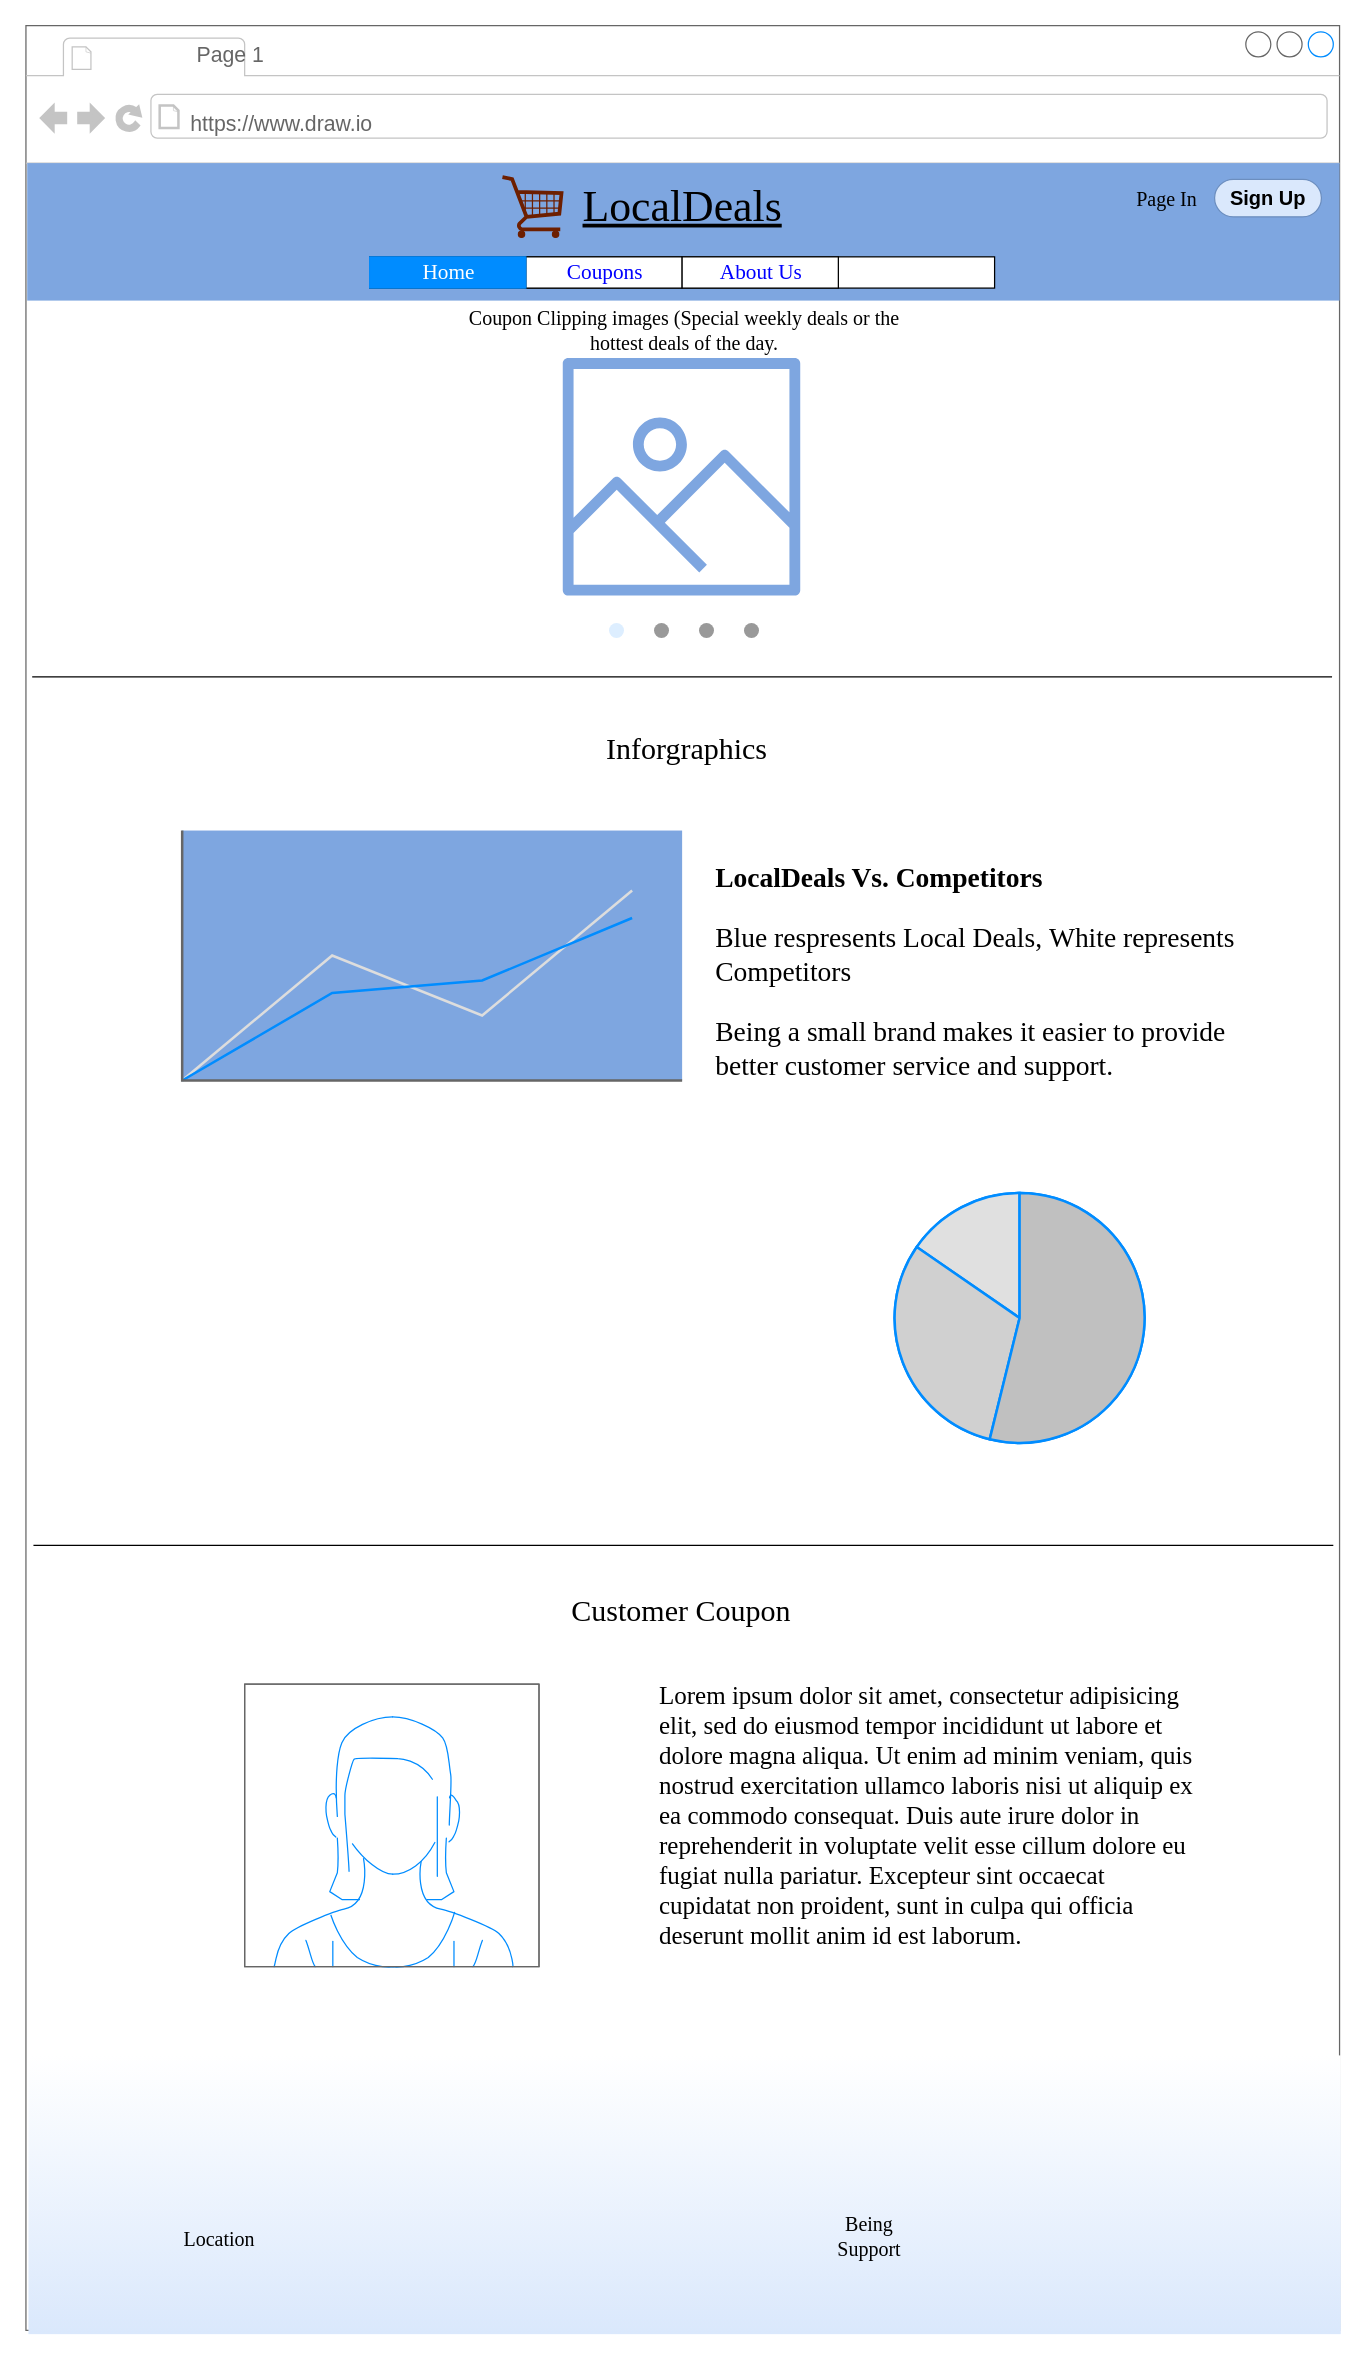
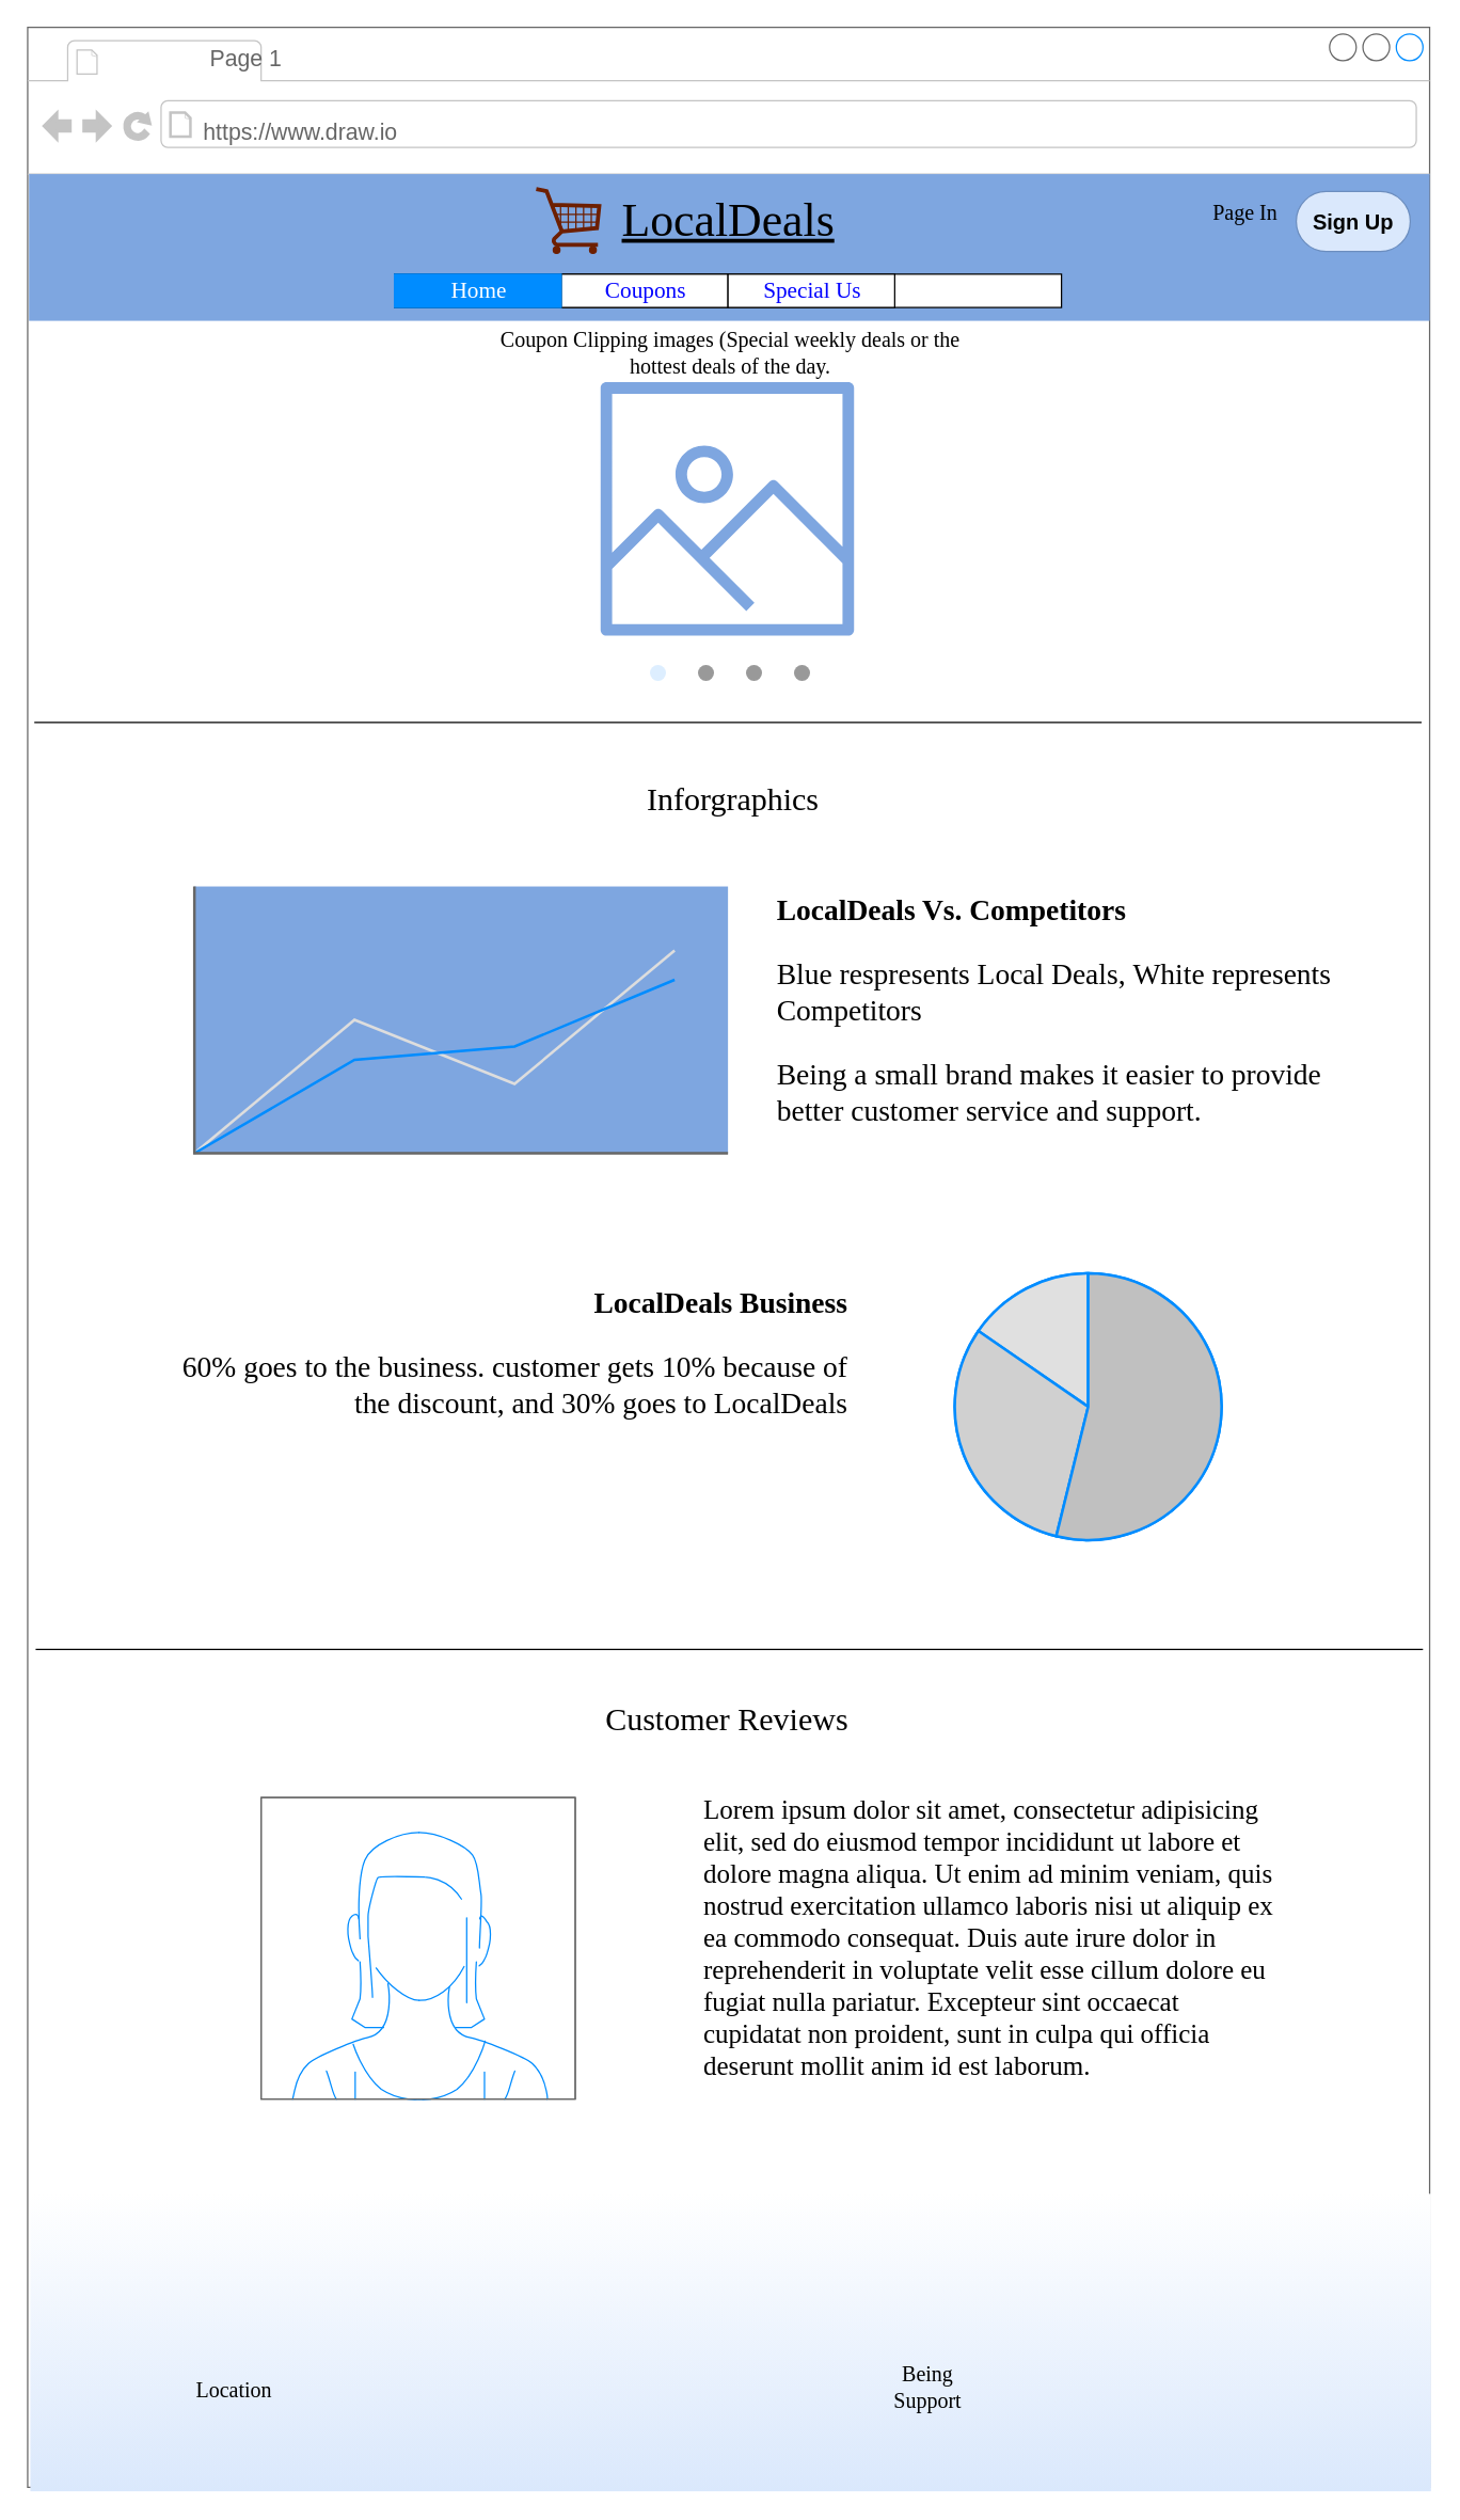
- <mxCell id="6" value="Sign Up" style="rounded=1;html=1;shadow=0;dashed=0;whiteSpace=wrap;fontSize=16;fillColor=#dae8fc;align=center;strokeColor=#6c8ebf;fontStyle=1;arcSize=50;" vertex="1" parent="2"><mxGeometry x="951" y="123" width="85.5" height="30" as="geometry" /></mxCell>
+ <mxCell id="6" value="Sign Up" style="rounded=1;html=1;shadow=0;dashed=0;whiteSpace=wrap;fontSize=16;fillColor=#dae8fc;align=center;strokeColor=#6c8ebf;fontStyle=1;arcSize=50;" vertex="1" parent="2"><mxGeometry x="951" y="123" width="85.5" height="45" as="geometry" /></mxCell>
- <mxCell id="12" value="About Us" style="strokeColor=inherit;fillColor=inherit;gradientColor=inherit;strokeWidth=1;shadow=0;dashed=0;align=center;html=1;shape=mxgraph.mockup.text.rrect;rSize=0;fontSize=17;fontColor=#0000ff;labelBackgroundColor=none;labelBorderColor=none;fontFamily=Tahoma;" vertex="1" parent="10"><mxGeometry x="250" width="125" height="25" as="geometry" /></mxCell>
+ <mxCell id="12" value="Special Us" style="strokeColor=inherit;fillColor=inherit;gradientColor=inherit;strokeWidth=1;shadow=0;dashed=0;align=center;html=1;shape=mxgraph.mockup.text.rrect;rSize=0;fontSize=17;fontColor=#0000ff;labelBackgroundColor=none;labelBorderColor=none;fontFamily=Tahoma;" vertex="1" parent="10"><mxGeometry x="250" width="125" height="25" as="geometry" /></mxCell>
- <mxCell id="21" value="&lt;p style=&quot;line-height: 0.3;&quot;&gt;&lt;/p&gt;&lt;h1 style=&quot;font-size: 22px;&quot;&gt;&lt;font style=&quot;font-size: 22px;&quot;&gt;LocalDeals Vs. Competitors&lt;/font&gt;&lt;/h1&gt;&lt;p style=&quot;font-size: 22px;&quot;&gt;&lt;font style=&quot;font-size: 22px;&quot;&gt;&lt;font style=&quot;font-size: 22px;&quot;&gt;Blue respresents Local Deals,&amp;nbsp;&lt;/font&gt;&lt;span style=&quot;background-color: initial;&quot;&gt;White represents Competitors&lt;/span&gt;&lt;/font&gt;&lt;/p&gt;&lt;p style=&quot;font-size: 22px;&quot;&gt;&lt;font style=&quot;font-size: 22px;&quot;&gt;Being a small brand makes it easier to provide better customer service and support.&lt;/font&gt;&lt;/p&gt;&lt;p&gt;&lt;/p&gt;" style="text;html=1;strokeColor=none;fillColor=none;spacing=5;spacingTop=-20;whiteSpace=wrap;overflow=hidden;rounded=0;shadow=0;labelBackgroundColor=none;labelBorderColor=none;fontFamily=Tahoma;fontSize=16;fontColor=#000000;" vertex="1" parent="2"><mxGeometry x="546.5" y="664" width="465" height="196" as="geometry" /></mxCell>
+ <mxCell id="21" value="&lt;p style=&quot;line-height: 0.3;&quot;&gt;&lt;/p&gt;&lt;h1 style=&quot;font-size: 22px;&quot;&gt;&lt;font style=&quot;font-size: 22px;&quot;&gt;LocalDeals Vs. Competitors&lt;/font&gt;&lt;/h1&gt;&lt;p style=&quot;font-size: 22px;&quot;&gt;&lt;font style=&quot;font-size: 22px;&quot;&gt;&lt;font style=&quot;font-size: 22px;&quot;&gt;Blue respresents Local Deals,&amp;nbsp;&lt;/font&gt;&lt;span style=&quot;background-color: initial;&quot;&gt;White represents Competitors&lt;/span&gt;&lt;/font&gt;&lt;/p&gt;&lt;p style=&quot;font-size: 22px;&quot;&gt;&lt;font style=&quot;font-size: 22px;&quot;&gt;Being a small brand makes it easier to provide better customer service and support.&lt;/font&gt;&lt;/p&gt;&lt;p&gt;&lt;/p&gt;" style="text;html=1;strokeColor=none;fillColor=none;spacing=5;spacingTop=-20;whiteSpace=wrap;overflow=hidden;rounded=0;shadow=0;labelBackgroundColor=none;labelBorderColor=none;fontFamily=Tahoma;fontSize=16;fontColor=#000000;" vertex="1" parent="2"><mxGeometry x="556.5" y="644" width="465" height="196" as="geometry" /></mxCell>
+ <mxCell id="22" value="&lt;p style=&quot;line-height: 0.3;&quot;&gt;&lt;/p&gt;&lt;h1 style=&quot;font-size: 22px;&quot;&gt;&lt;font style=&quot;font-size: 22px;&quot;&gt;LocalDeals Business&lt;/font&gt;&lt;/h1&gt;&lt;p style=&quot;font-size: 22px;&quot;&gt;&lt;font style=&quot;font-size: 22px;&quot;&gt;60% goes to the business. customer gets 10% because of the discount, and 30% goes to LocalDeals&lt;/font&gt;&lt;/p&gt;&lt;p&gt;&lt;/p&gt;" style="text;html=1;strokeColor=none;fillColor=none;spacing=5;spacingTop=-20;whiteSpace=wrap;overflow=hidden;rounded=0;shadow=0;labelBackgroundColor=none;labelBorderColor=none;fontFamily=Tahoma;fontSize=16;fontColor=#000000;align=right;" vertex="1" parent="2"><mxGeometry x="90" y="938" width="530" height="196" as="geometry" /></mxCell>
- <mxCell id="23" value="&lt;font style=&quot;font-size: 24px;&quot;&gt;Customer Coupon&lt;/font&gt;" style="text;html=1;strokeColor=none;fillColor=none;align=center;verticalAlign=middle;whiteSpace=wrap;rounded=0;shadow=0;labelBackgroundColor=none;labelBorderColor=none;fontFamily=Tahoma;fontSize=22;fontColor=#000000;" vertex="1" parent="2"><mxGeometry x="421.25" y="1254" width="206.5" height="30" as="geometry" /></mxCell>
+ <mxCell id="23" value="&lt;font style=&quot;font-size: 24px;&quot;&gt;Customer Reviews&lt;/font&gt;" style="text;html=1;strokeColor=none;fillColor=none;align=center;verticalAlign=middle;whiteSpace=wrap;rounded=0;shadow=0;labelBackgroundColor=none;labelBorderColor=none;fontFamily=Tahoma;fontSize=22;fontColor=#000000;" vertex="1" parent="2"><mxGeometry x="421.25" y="1254" width="206.5" height="30" as="geometry" /></mxCell>
